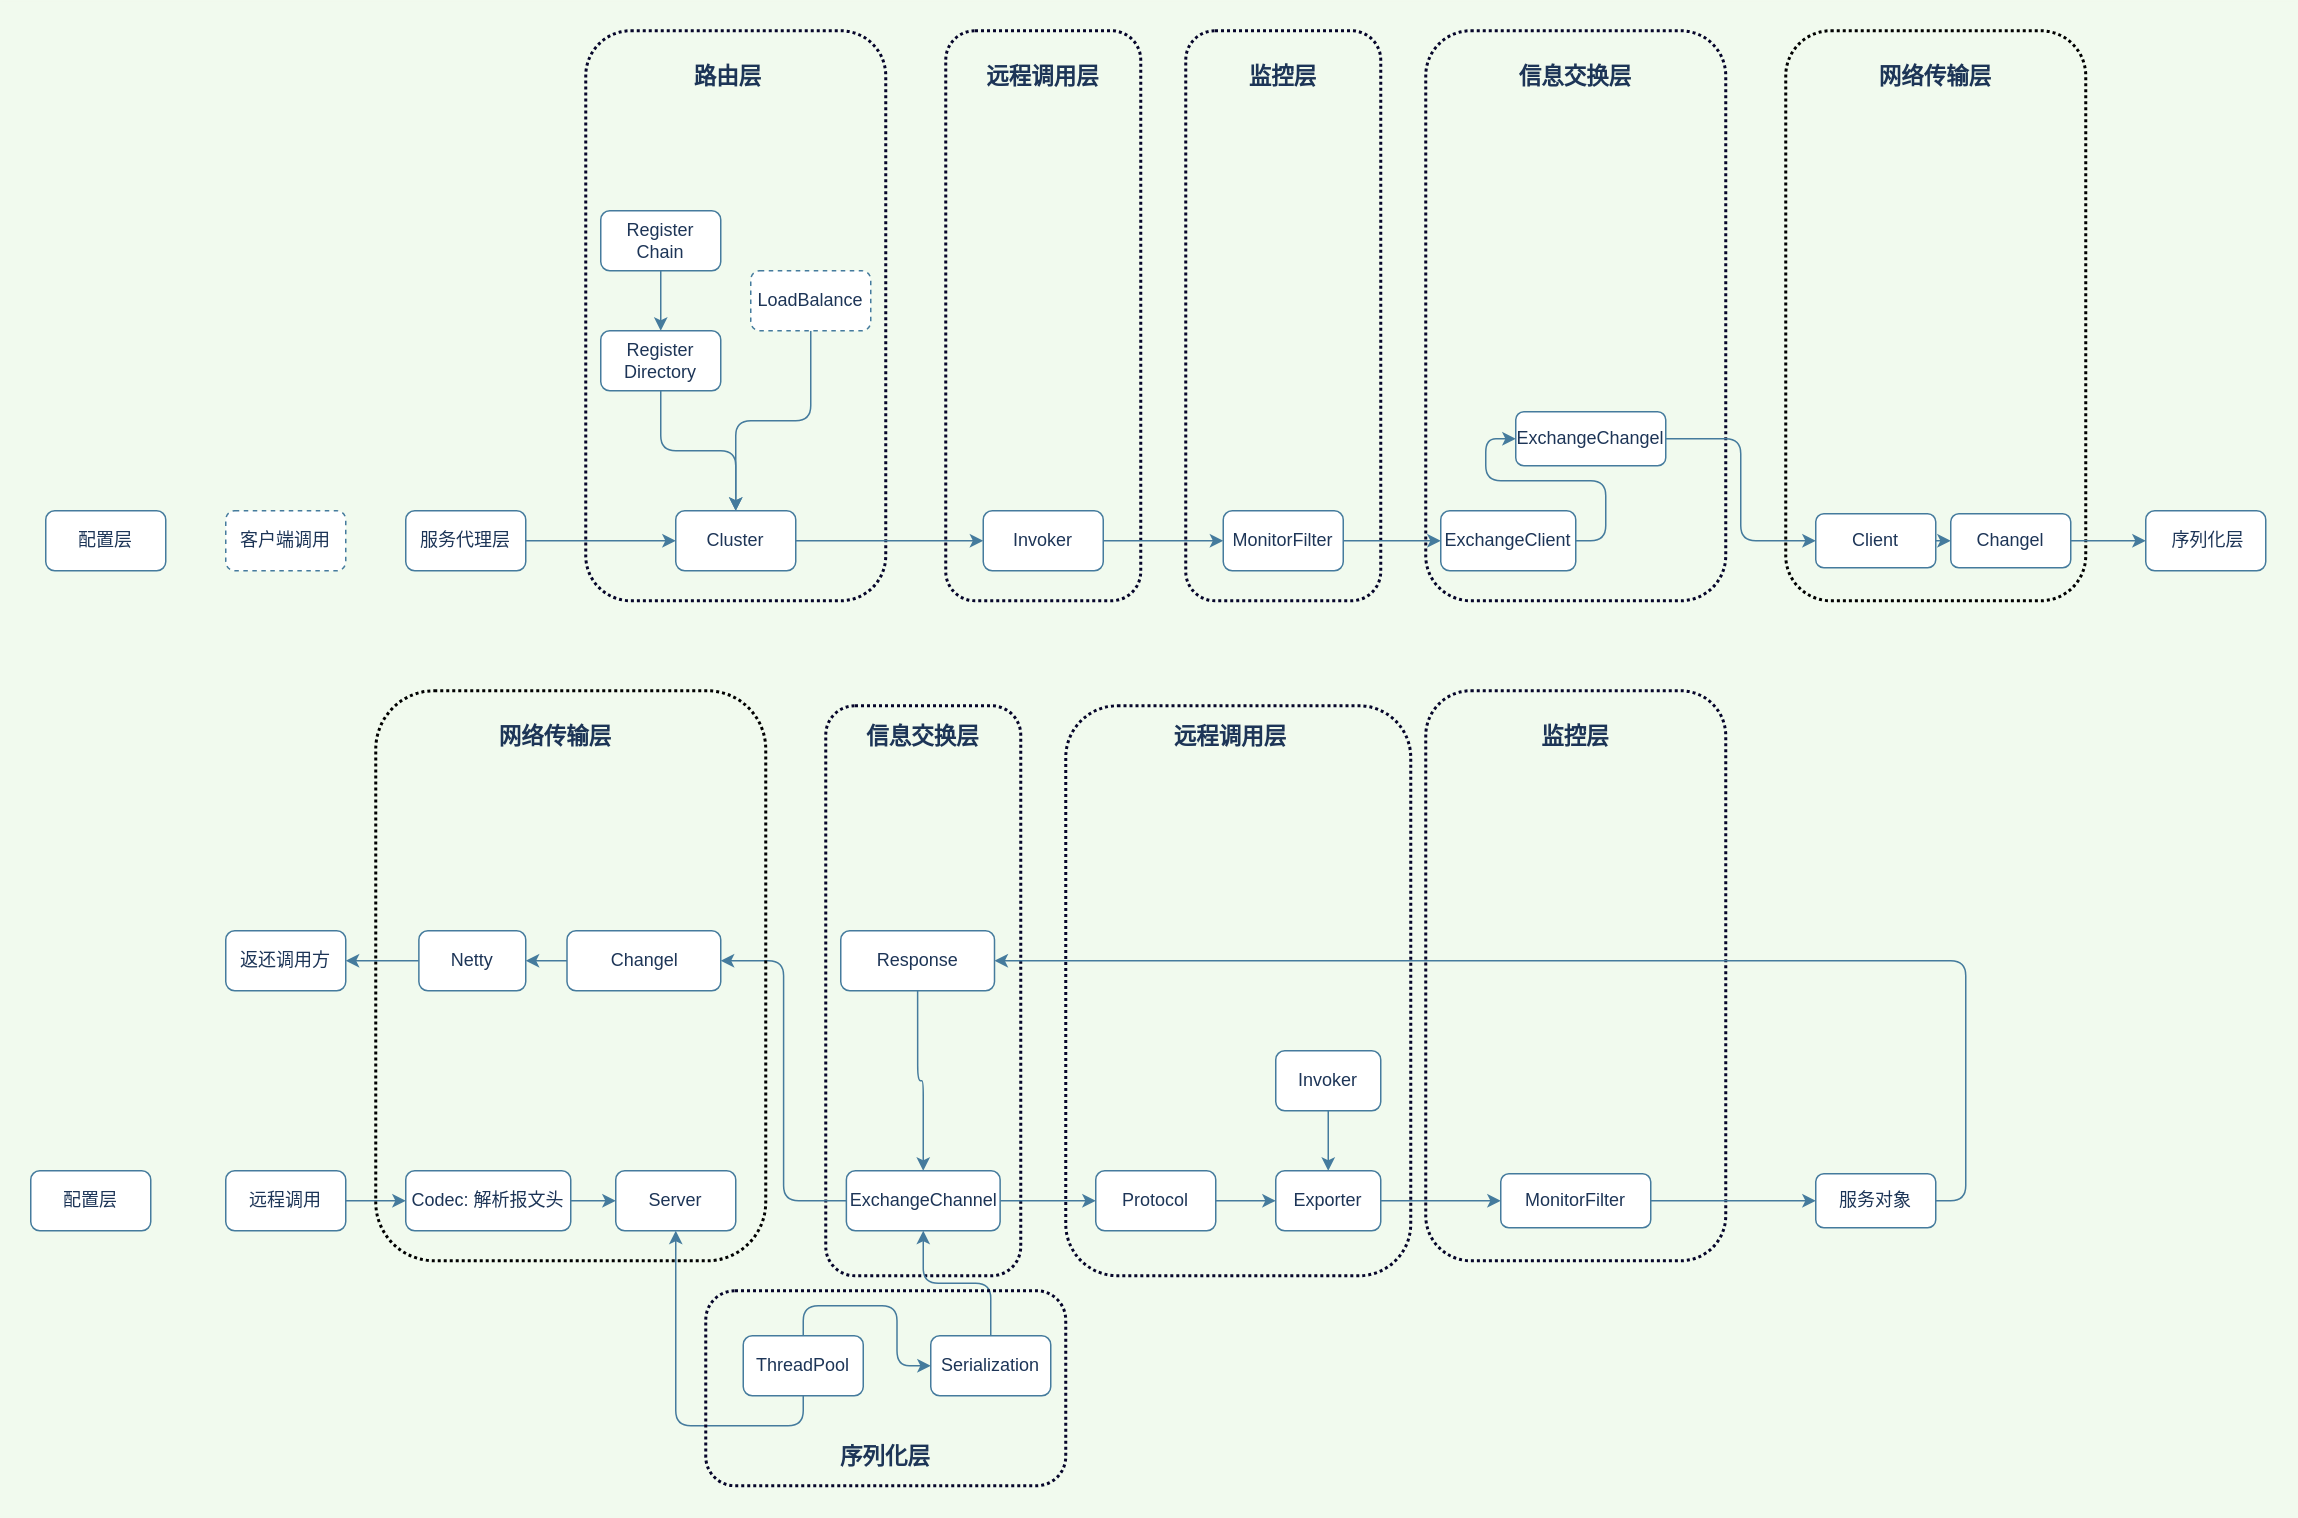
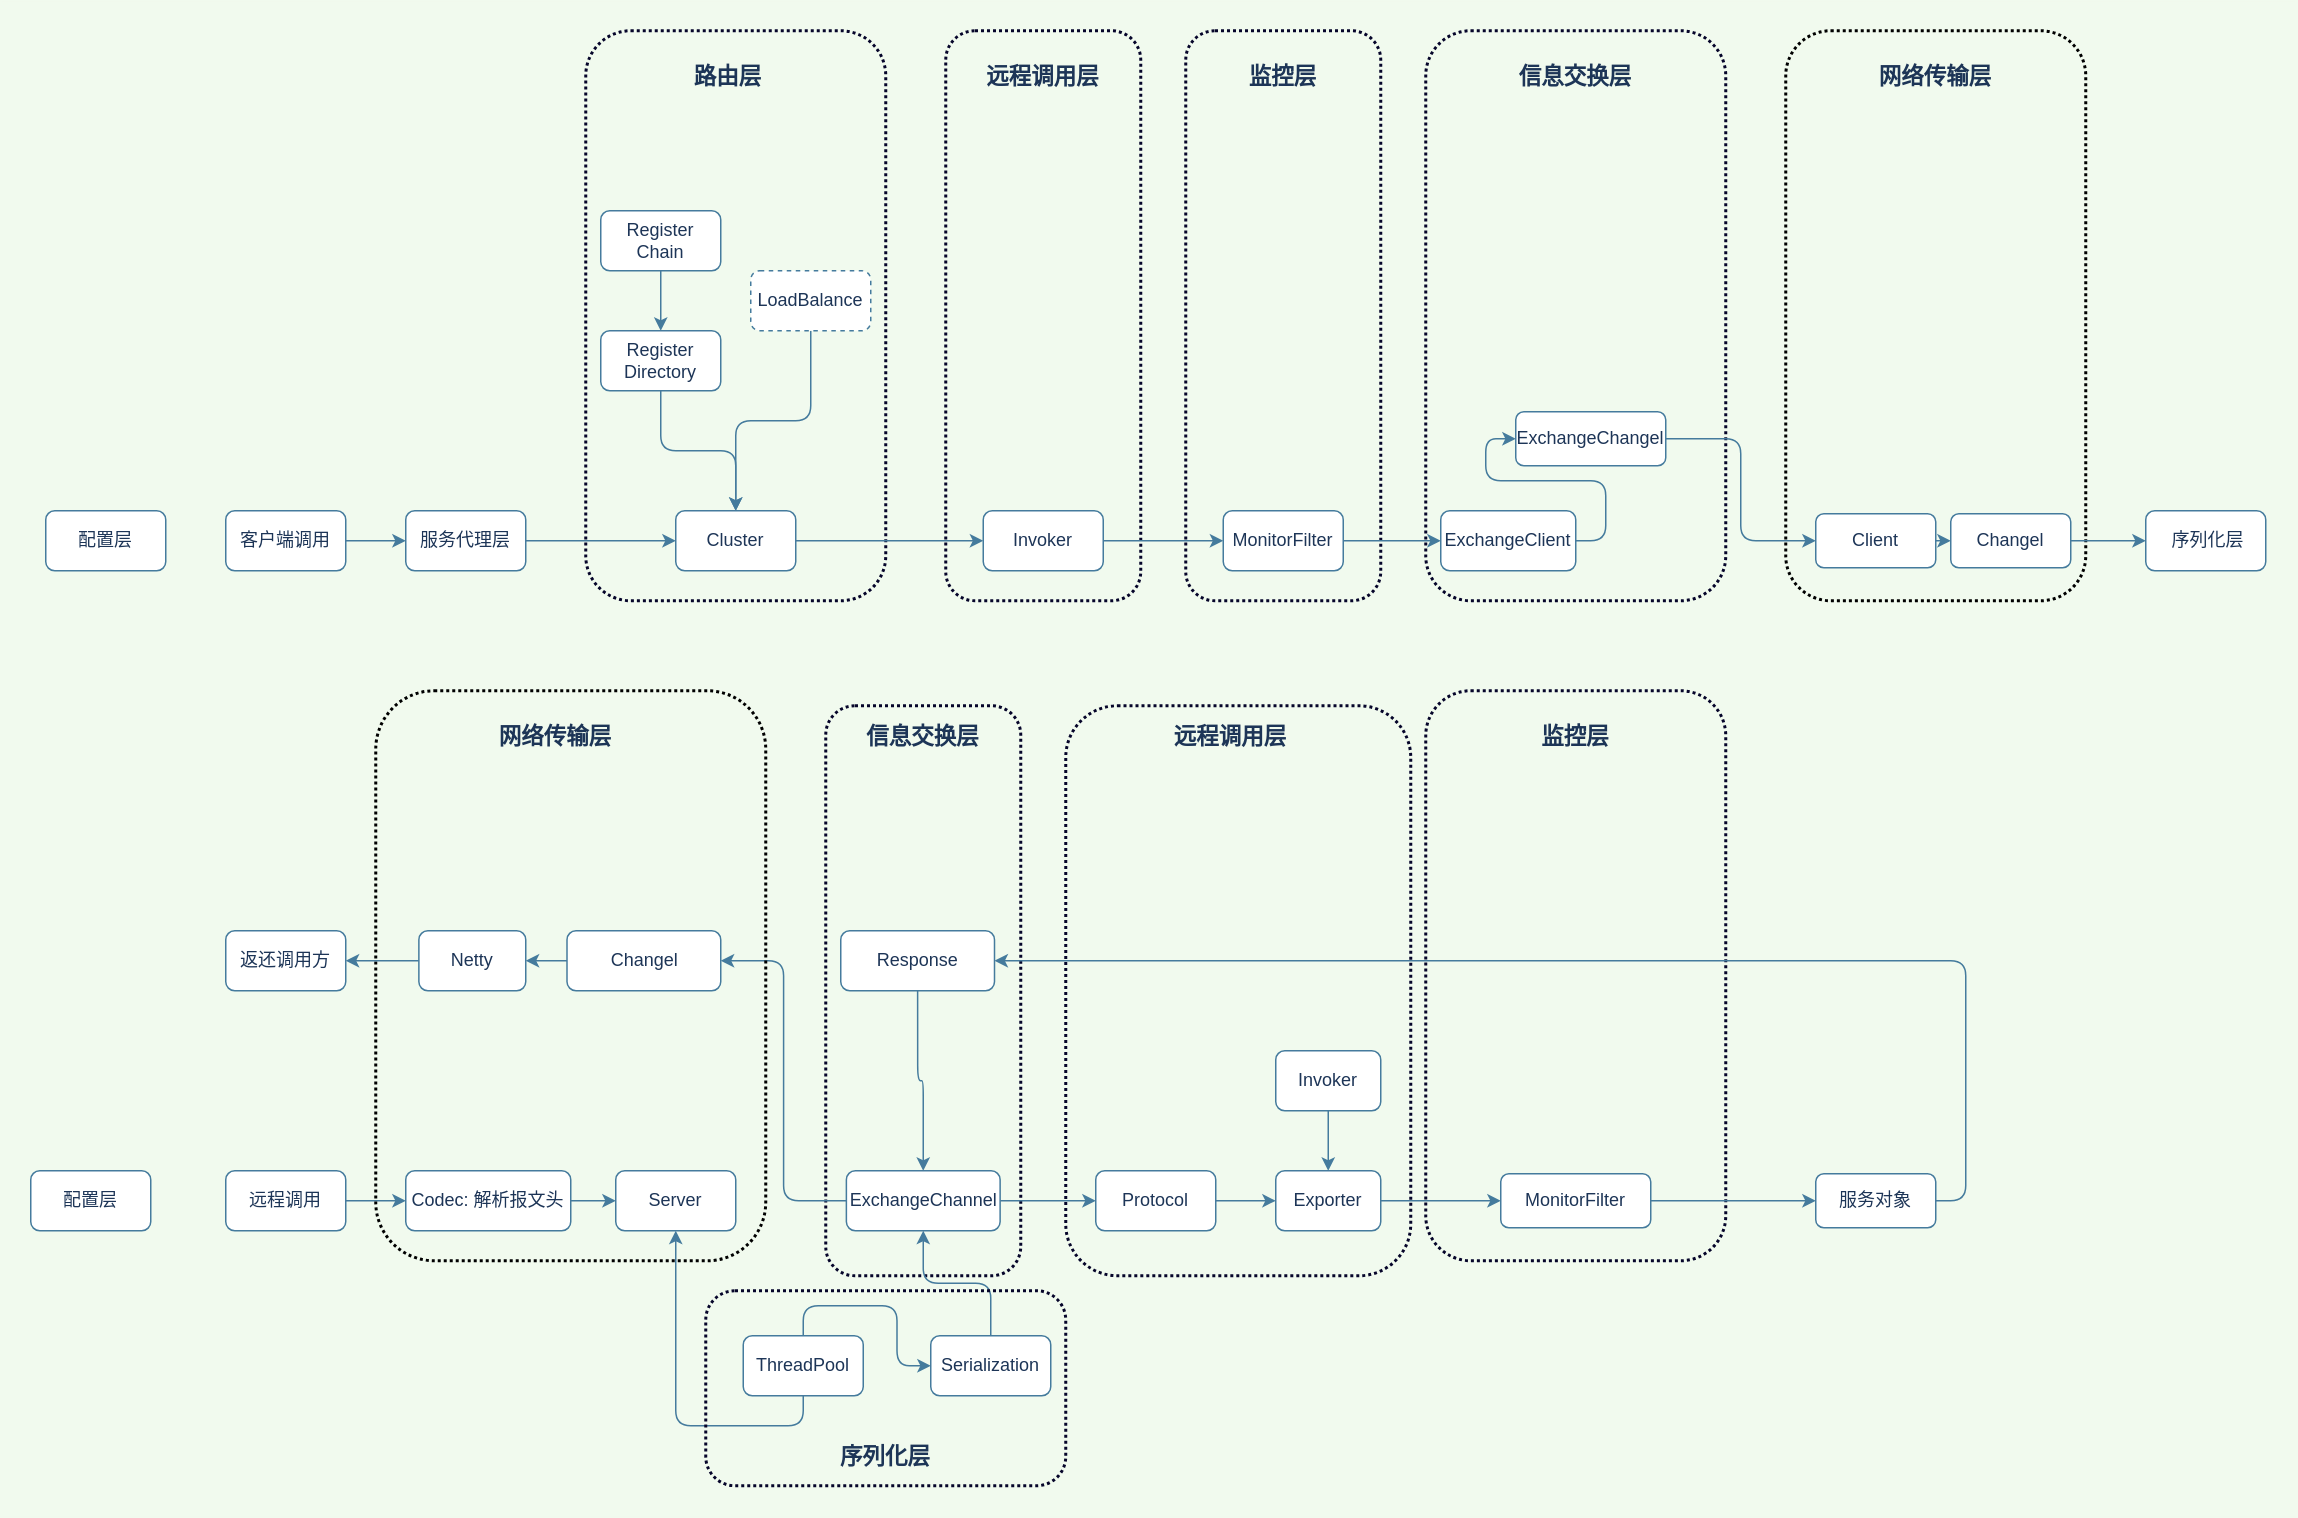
- <mxCell id="4" value="客户端调用" style="rounded=1;whiteSpace=wrap;html=1;sketch=0;strokeColor=#457B9D;fontColor=#1D3557;fillColor=#FFFFFF;dashed=1;" vertex="1" parent="1"><mxGeometry x="150" y="340" width="80" height="40" as="geometry" /></mxCell>
+ <mxCell id="4" value="客户端调用" style="rounded=1;whiteSpace=wrap;html=1;sketch=0;strokeColor=#457B9D;fontColor=#1D3557;fillColor=#FFFFFF;" vertex="1" parent="1"><mxGeometry x="150" y="340" width="80" height="40" as="geometry" /></mxCell>
+ <mxCell id="3" value="" style="edgeStyle=orthogonalEdgeStyle;curved=0;rounded=1;sketch=0;orthogonalLoop=1;jettySize=auto;html=1;strokeColor=#457B9D;fillColor=#A8DADC;fontColor=#1D3557;entryX=0;entryY=0.5;entryDx=0;entryDy=0;" edge="1" parent="1" source="4" target="6"><mxGeometry relative="1" as="geometry"><mxPoint x="290" y="360" as="targetPoint" /></mxGeometry></mxCell>
